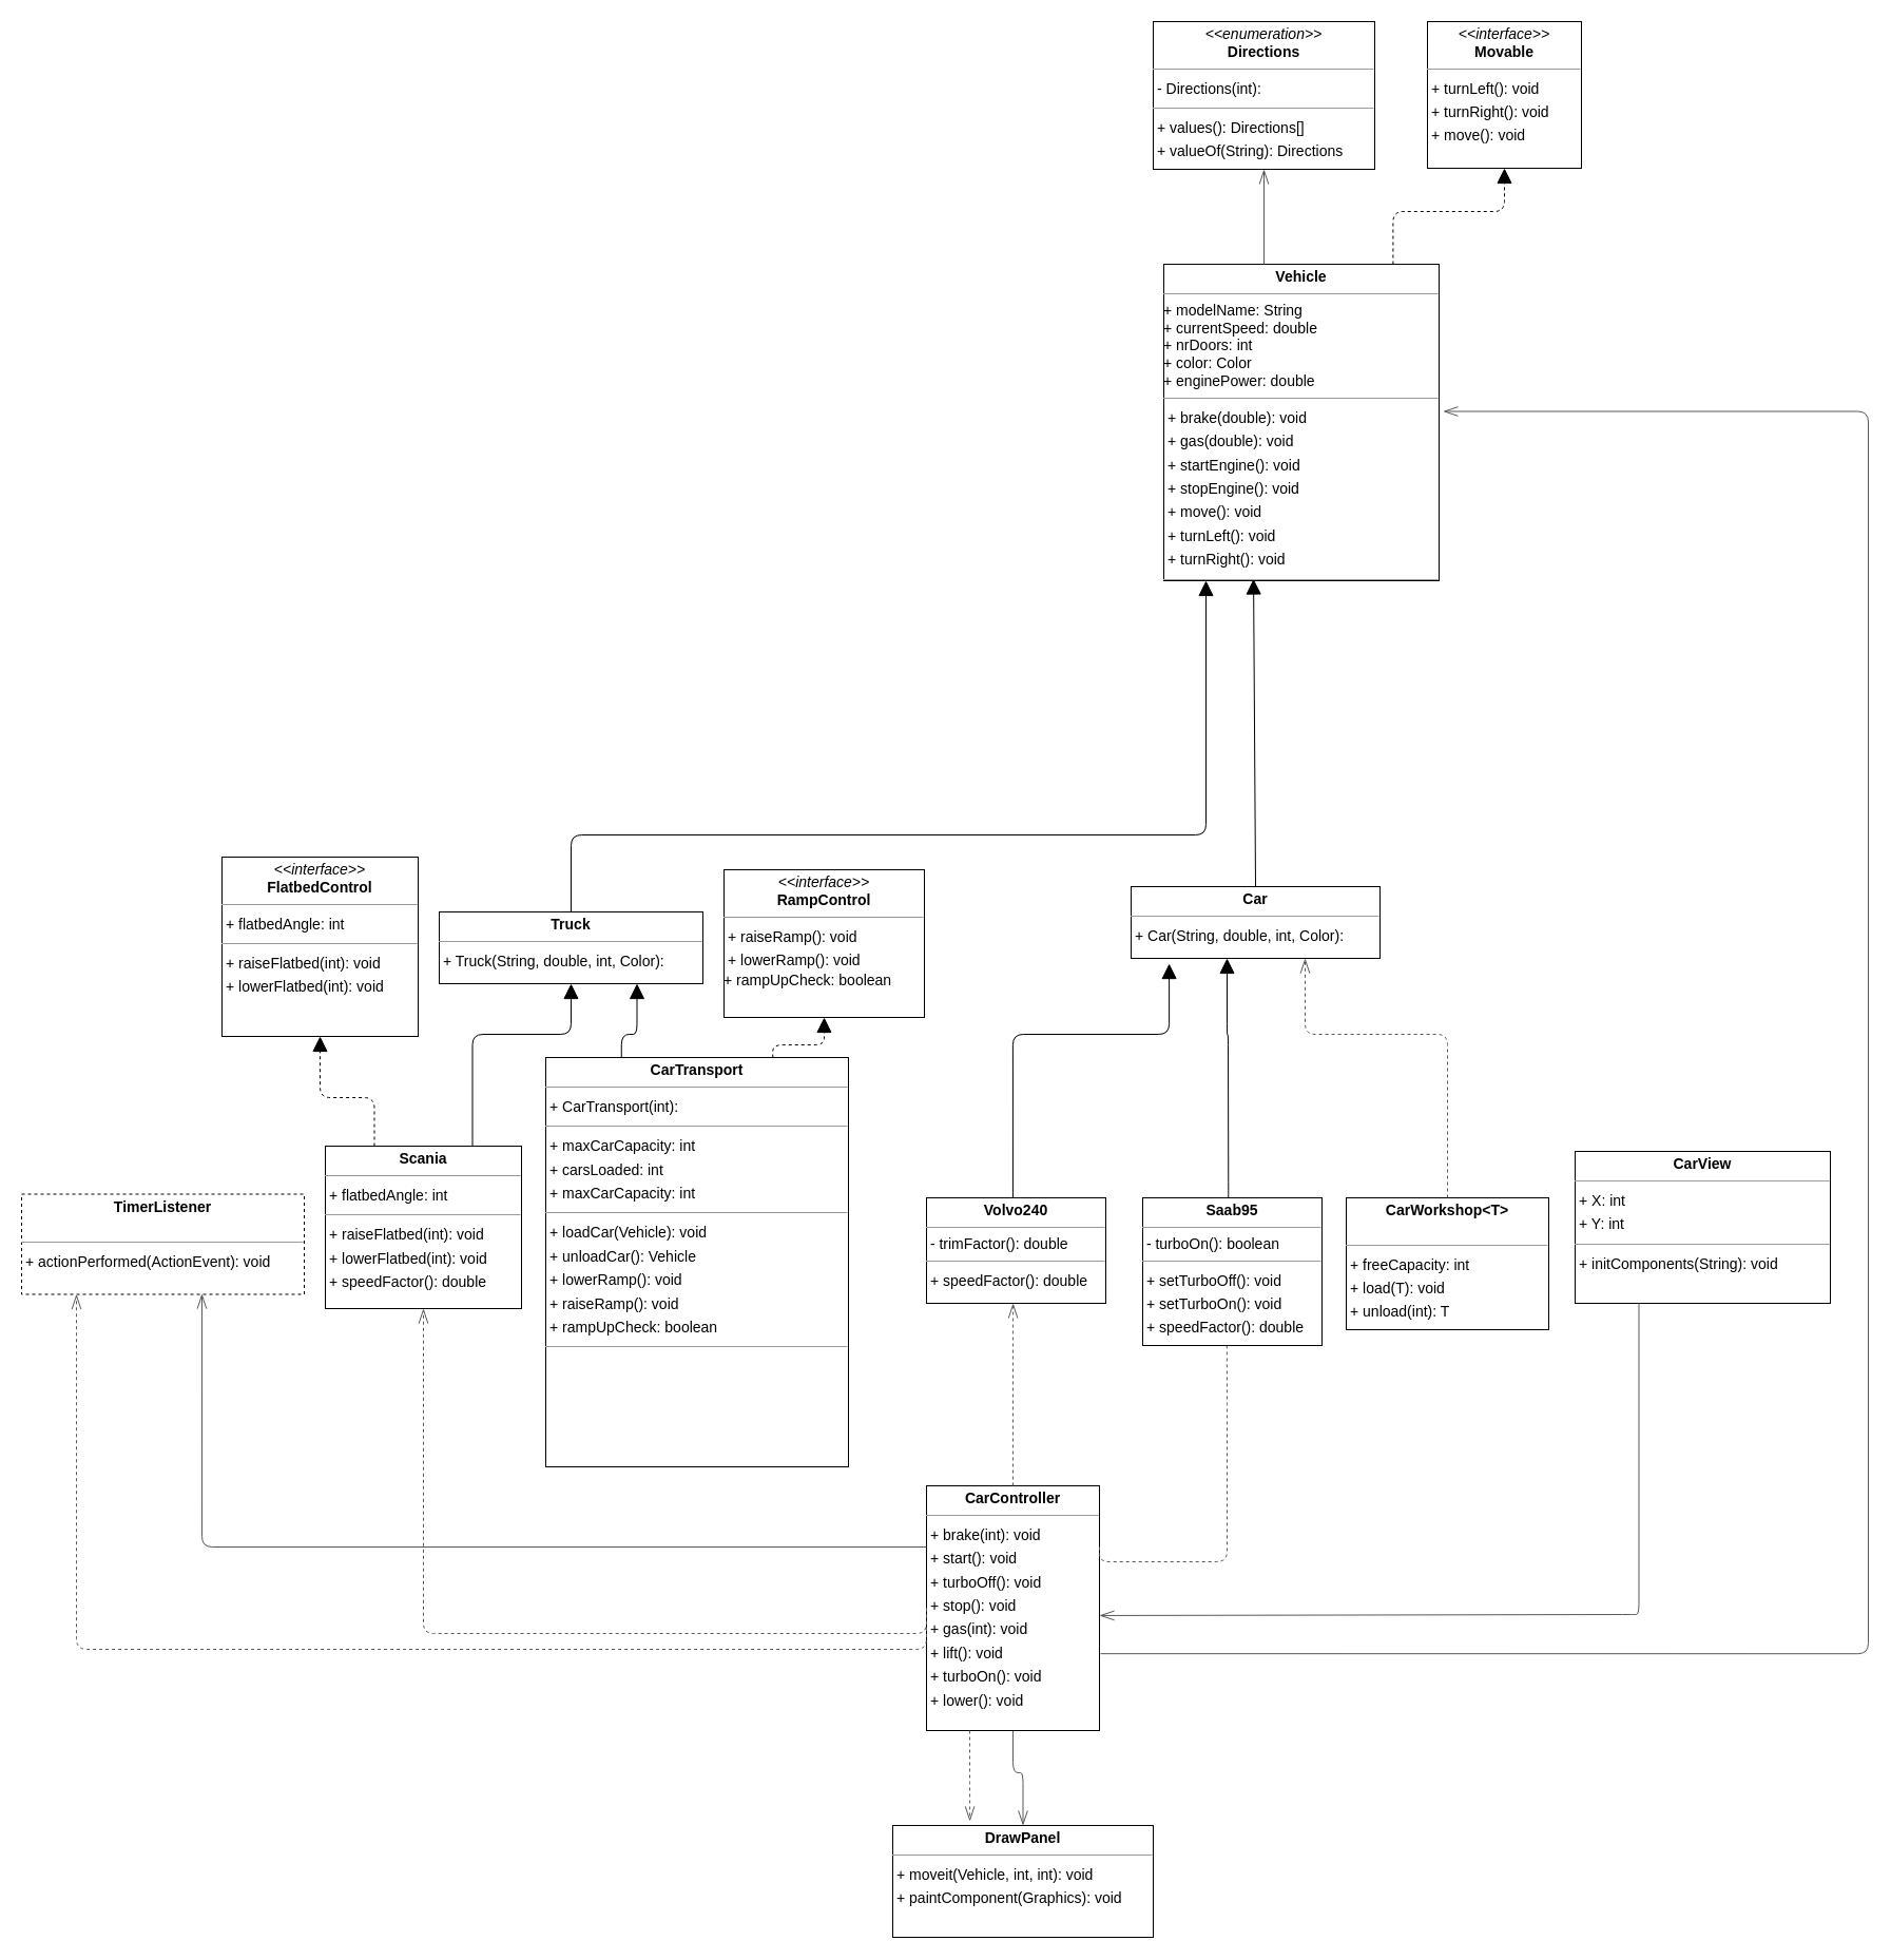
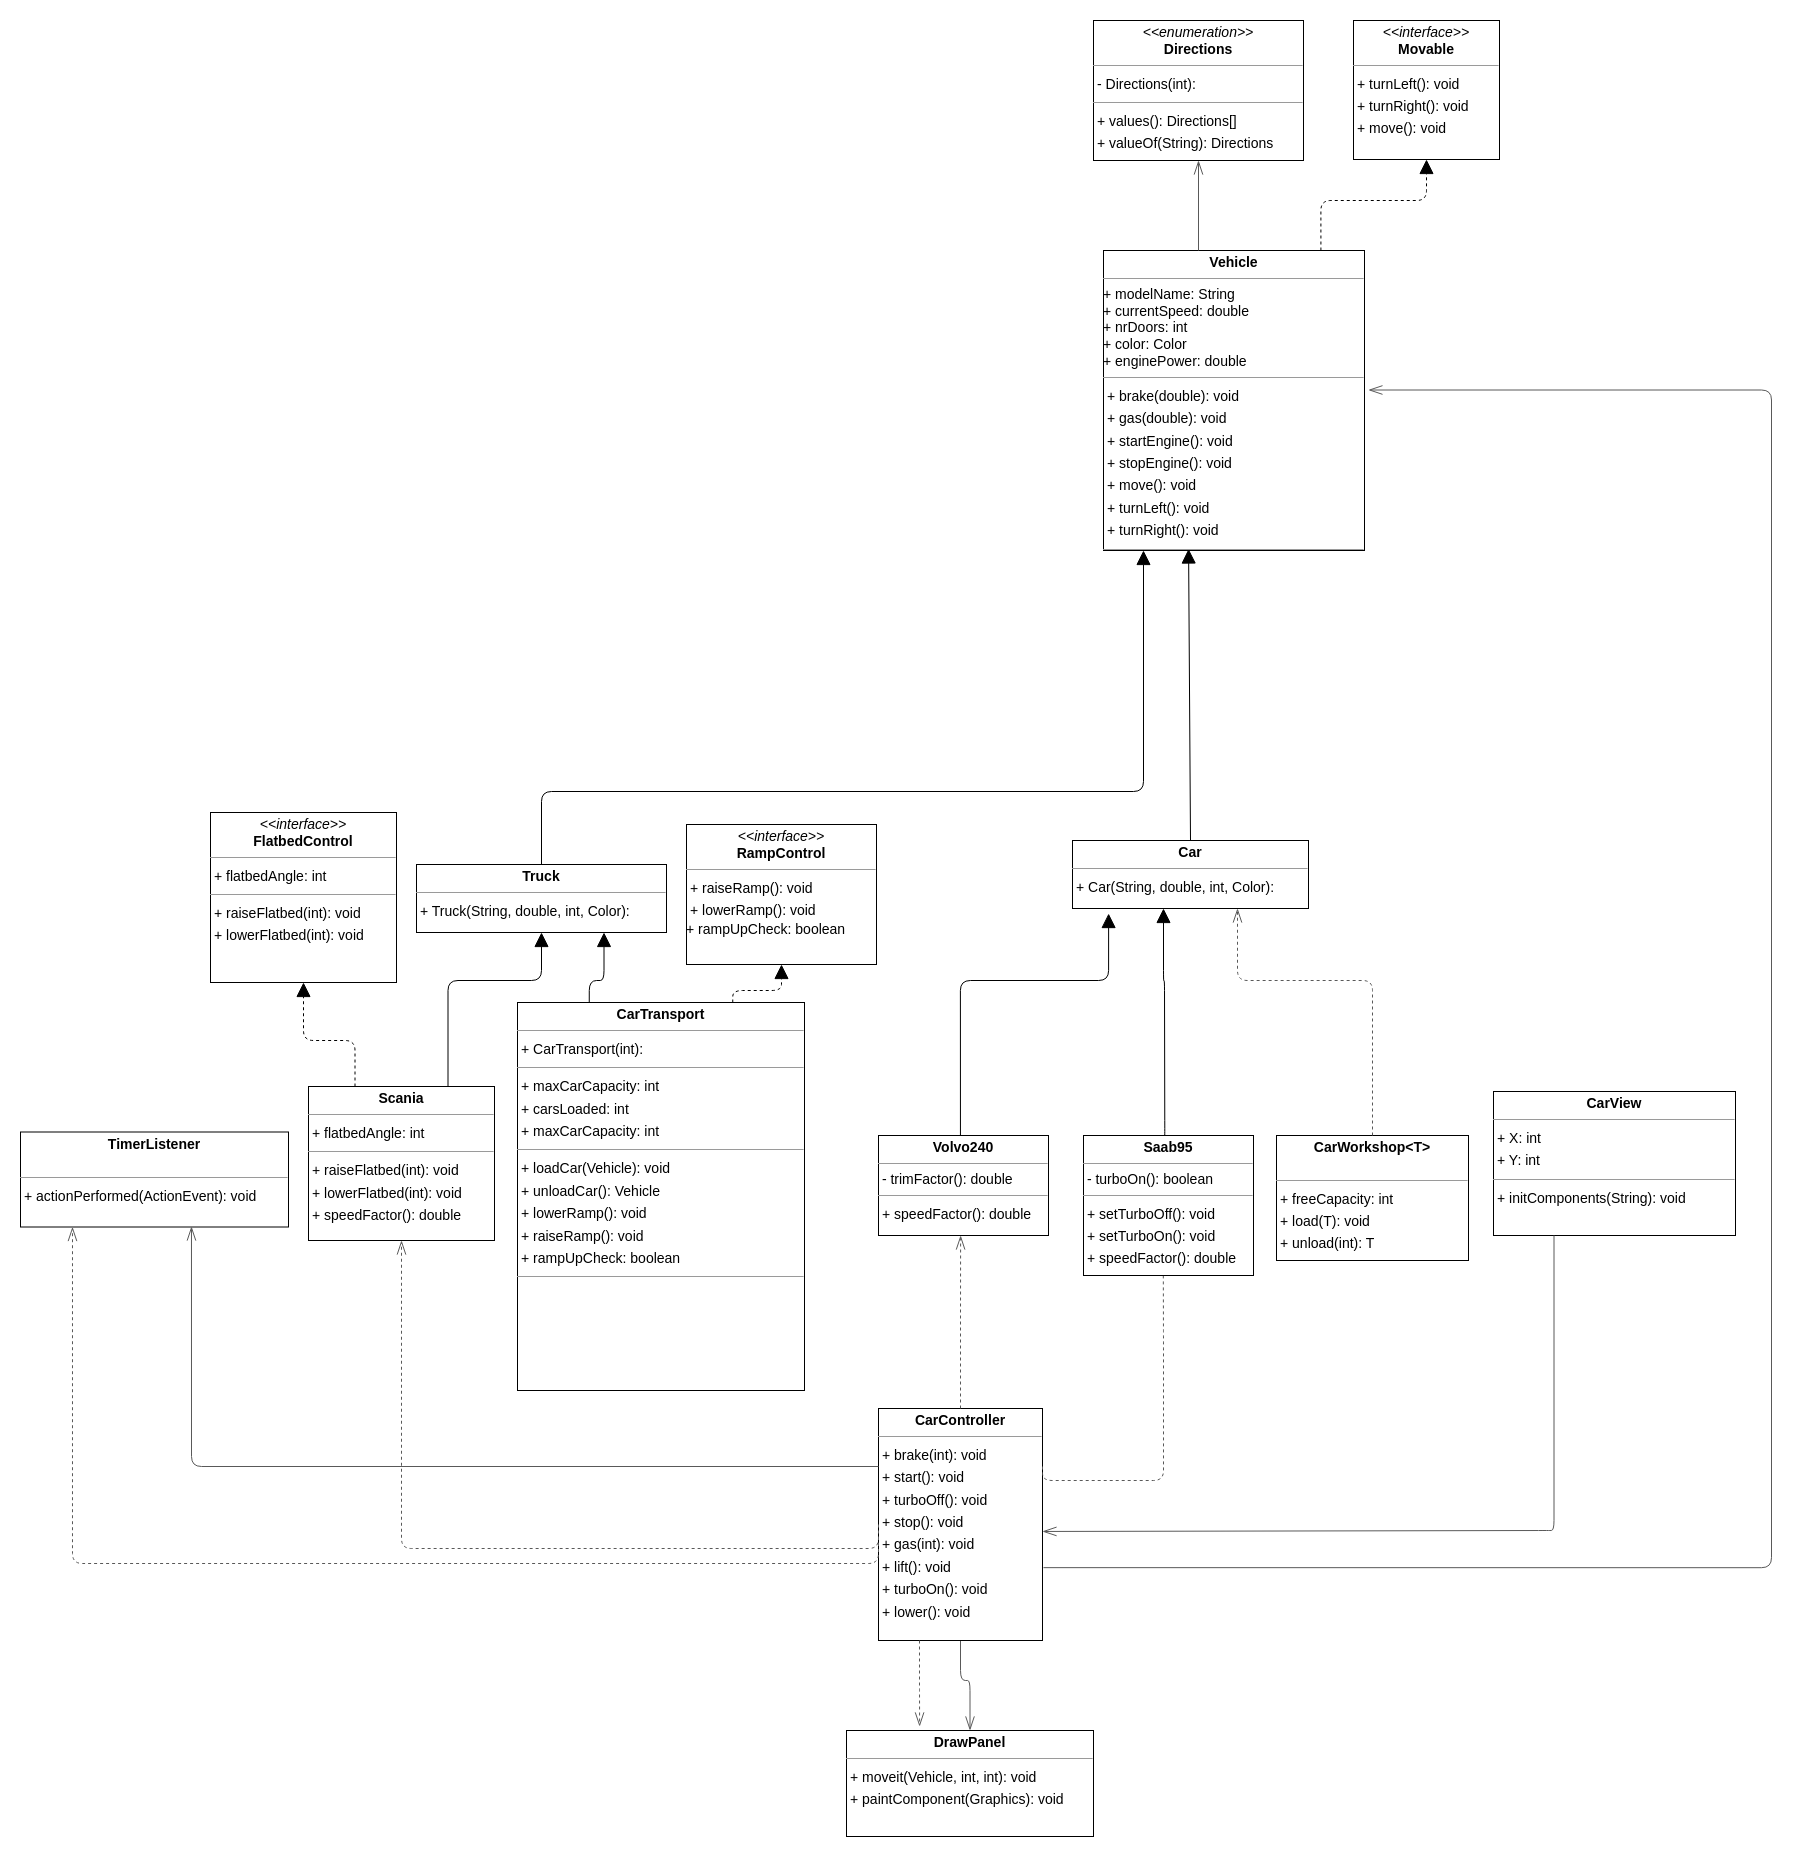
- <mxCell id="14" value="&lt;p style=&quot;margin:0px;margin-top:4px;text-align:center;&quot;&gt;&lt;b&gt;TimerListener&lt;/b&gt;&lt;/p&gt;&lt;br&gt;&lt;hr size=&quot;1&quot;&gt;&lt;p style=&quot;margin:0 0 0 4px;line-height:1.6;&quot;&gt;+ actionPerformed(ActionEvent): void&lt;/p&gt;" style="verticalAlign=top;align=left;overflow=fill;fontSize=14;fontFamily=Helvetica;html=1;rounded=0;shadow=0;comic=0;labelBackgroundColor=none;strokeWidth=1;dashed=1;" parent="1" vertex="1"><mxGeometry x="20" y="1131.5" width="268" height="95" as="geometry" /></mxCell>
+ <mxCell id="14" value="&lt;p style=&quot;margin:0px;margin-top:4px;text-align:center;&quot;&gt;&lt;b&gt;TimerListener&lt;/b&gt;&lt;/p&gt;&lt;br&gt;&lt;hr size=&quot;1&quot;&gt;&lt;p style=&quot;margin:0 0 0 4px;line-height:1.6;&quot;&gt;+ actionPerformed(ActionEvent): void&lt;/p&gt;" style="verticalAlign=top;align=left;overflow=fill;fontSize=14;fontFamily=Helvetica;html=1;rounded=0;shadow=0;comic=0;labelBackgroundColor=none;strokeWidth=1;" parent="1" vertex="1"><mxGeometry x="20" y="1131.5" width="268" height="95" as="geometry" /></mxCell>
